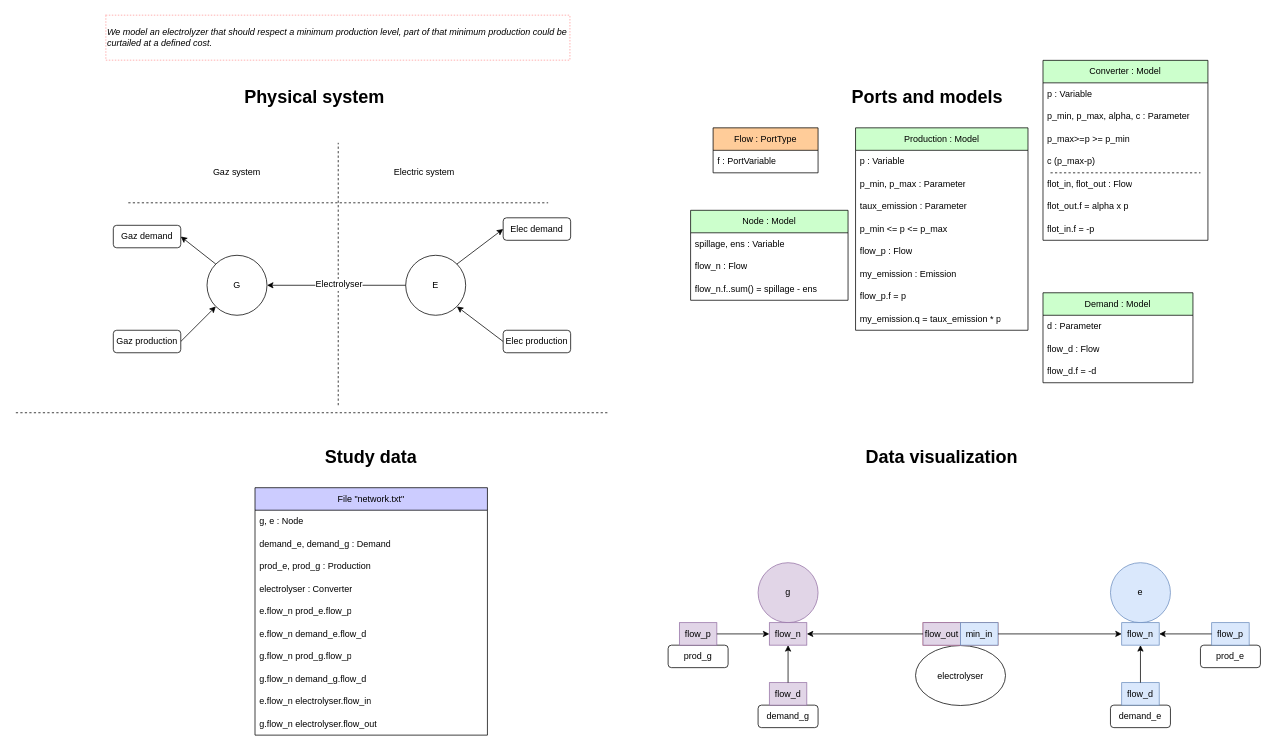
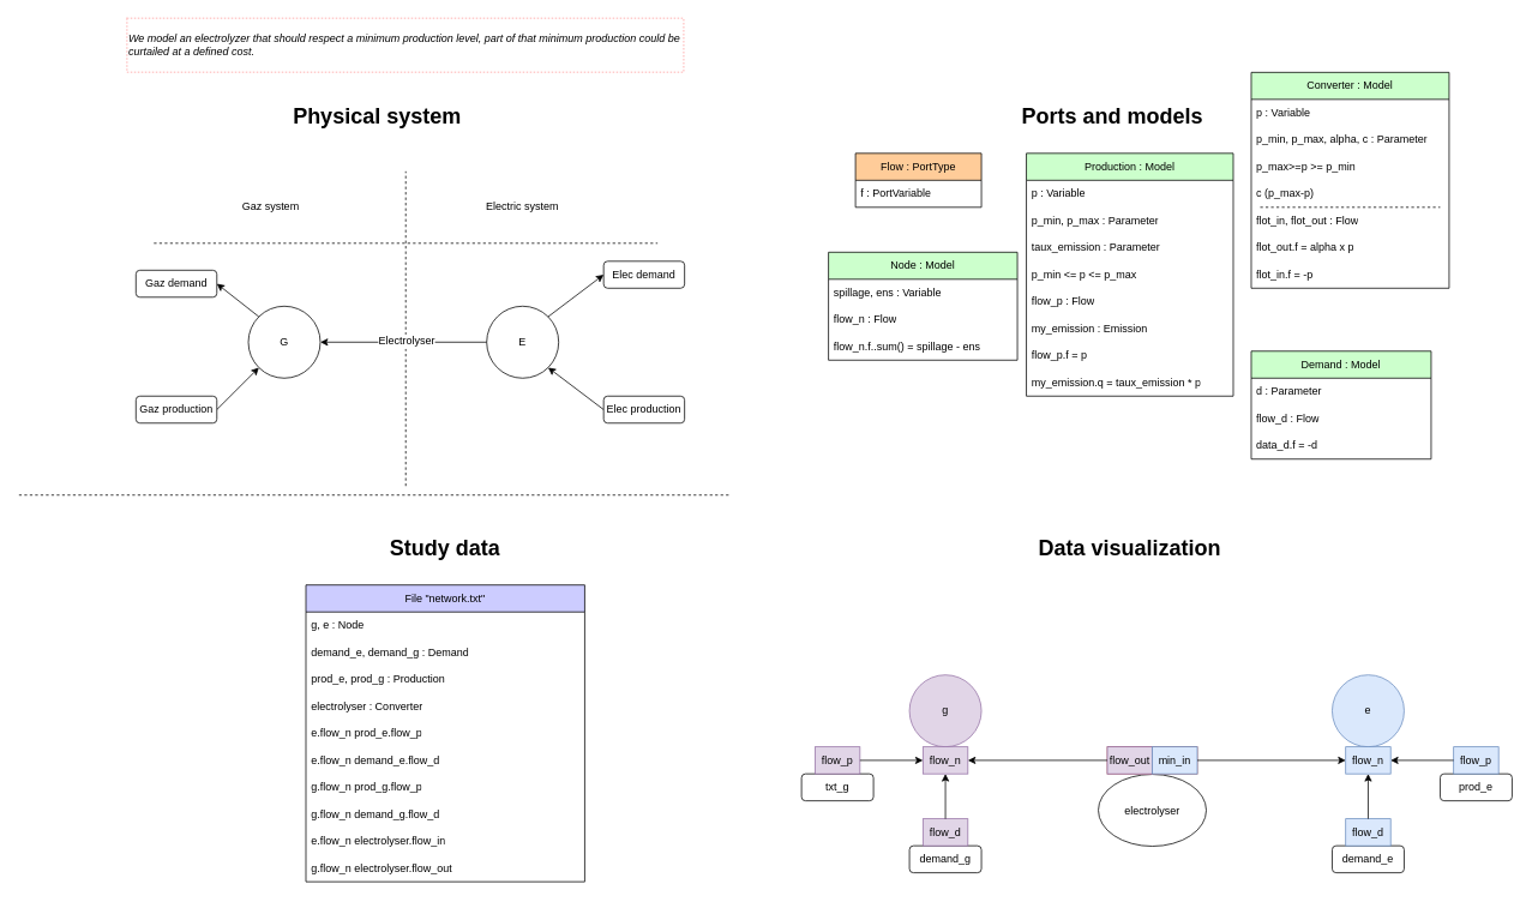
- <mxCell id="4" value="Gaz system" style="text;html=1;strokeColor=none;fillColor=none;align=center;verticalAlign=middle;whiteSpace=wrap;rounded=0;" parent="1" vertex="1"><mxGeometry x="260" y="210" width="110" height="40" as="geometry" /></mxCell>
+ <mxCell id="4" value="Gaz system" style="text;html=1;strokeColor=none;fillColor=none;align=center;verticalAlign=middle;whiteSpace=wrap;rounded=0;" parent="1" vertex="1"><mxGeometry x="245" y="210" width="110" height="40" as="geometry" /></mxCell>
- <mxCell id="5" value="Electric system" style="text;html=1;strokeColor=none;fillColor=none;align=center;verticalAlign=middle;whiteSpace=wrap;rounded=0;" parent="1" vertex="1"><mxGeometry x="510" y="210" width="110" height="40" as="geometry" /></mxCell>
+ <mxCell id="5" value="Electric system" style="text;html=1;strokeColor=none;fillColor=none;align=center;verticalAlign=middle;whiteSpace=wrap;rounded=0;" parent="1" vertex="1"><mxGeometry x="525" y="210" width="110" height="40" as="geometry" /></mxCell>
- <mxCell id="41" value="flow_d.f = -d" style="text;strokeColor=none;fillColor=none;align=left;verticalAlign=middle;spacingLeft=4;spacingRight=4;overflow=hidden;points=[[0,0.5],[1,0.5]];portConstraint=eastwest;rotatable=0;whiteSpace=wrap;html=1;" parent="38" vertex="1"><mxGeometry y="90" width="200" height="30" as="geometry" /></mxCell>
+ <mxCell id="41" value="data_d.f = -d" style="text;strokeColor=none;fillColor=none;align=left;verticalAlign=middle;spacingLeft=4;spacingRight=4;overflow=hidden;points=[[0,0.5],[1,0.5]];portConstraint=eastwest;rotatable=0;whiteSpace=wrap;html=1;" parent="38" vertex="1"><mxGeometry y="90" width="200" height="30" as="geometry" /></mxCell>
- <mxCell id="78" value="prod_g" style="rounded=1;whiteSpace=wrap;html=1;container=0;" parent="77" vertex="1"><mxGeometry y="30" width="80" height="30" as="geometry" /></mxCell>
+ <mxCell id="78" value="txt_g" style="rounded=1;whiteSpace=wrap;html=1;container=0;" parent="77" vertex="1"><mxGeometry y="30" width="80" height="30" as="geometry" /></mxCell>
